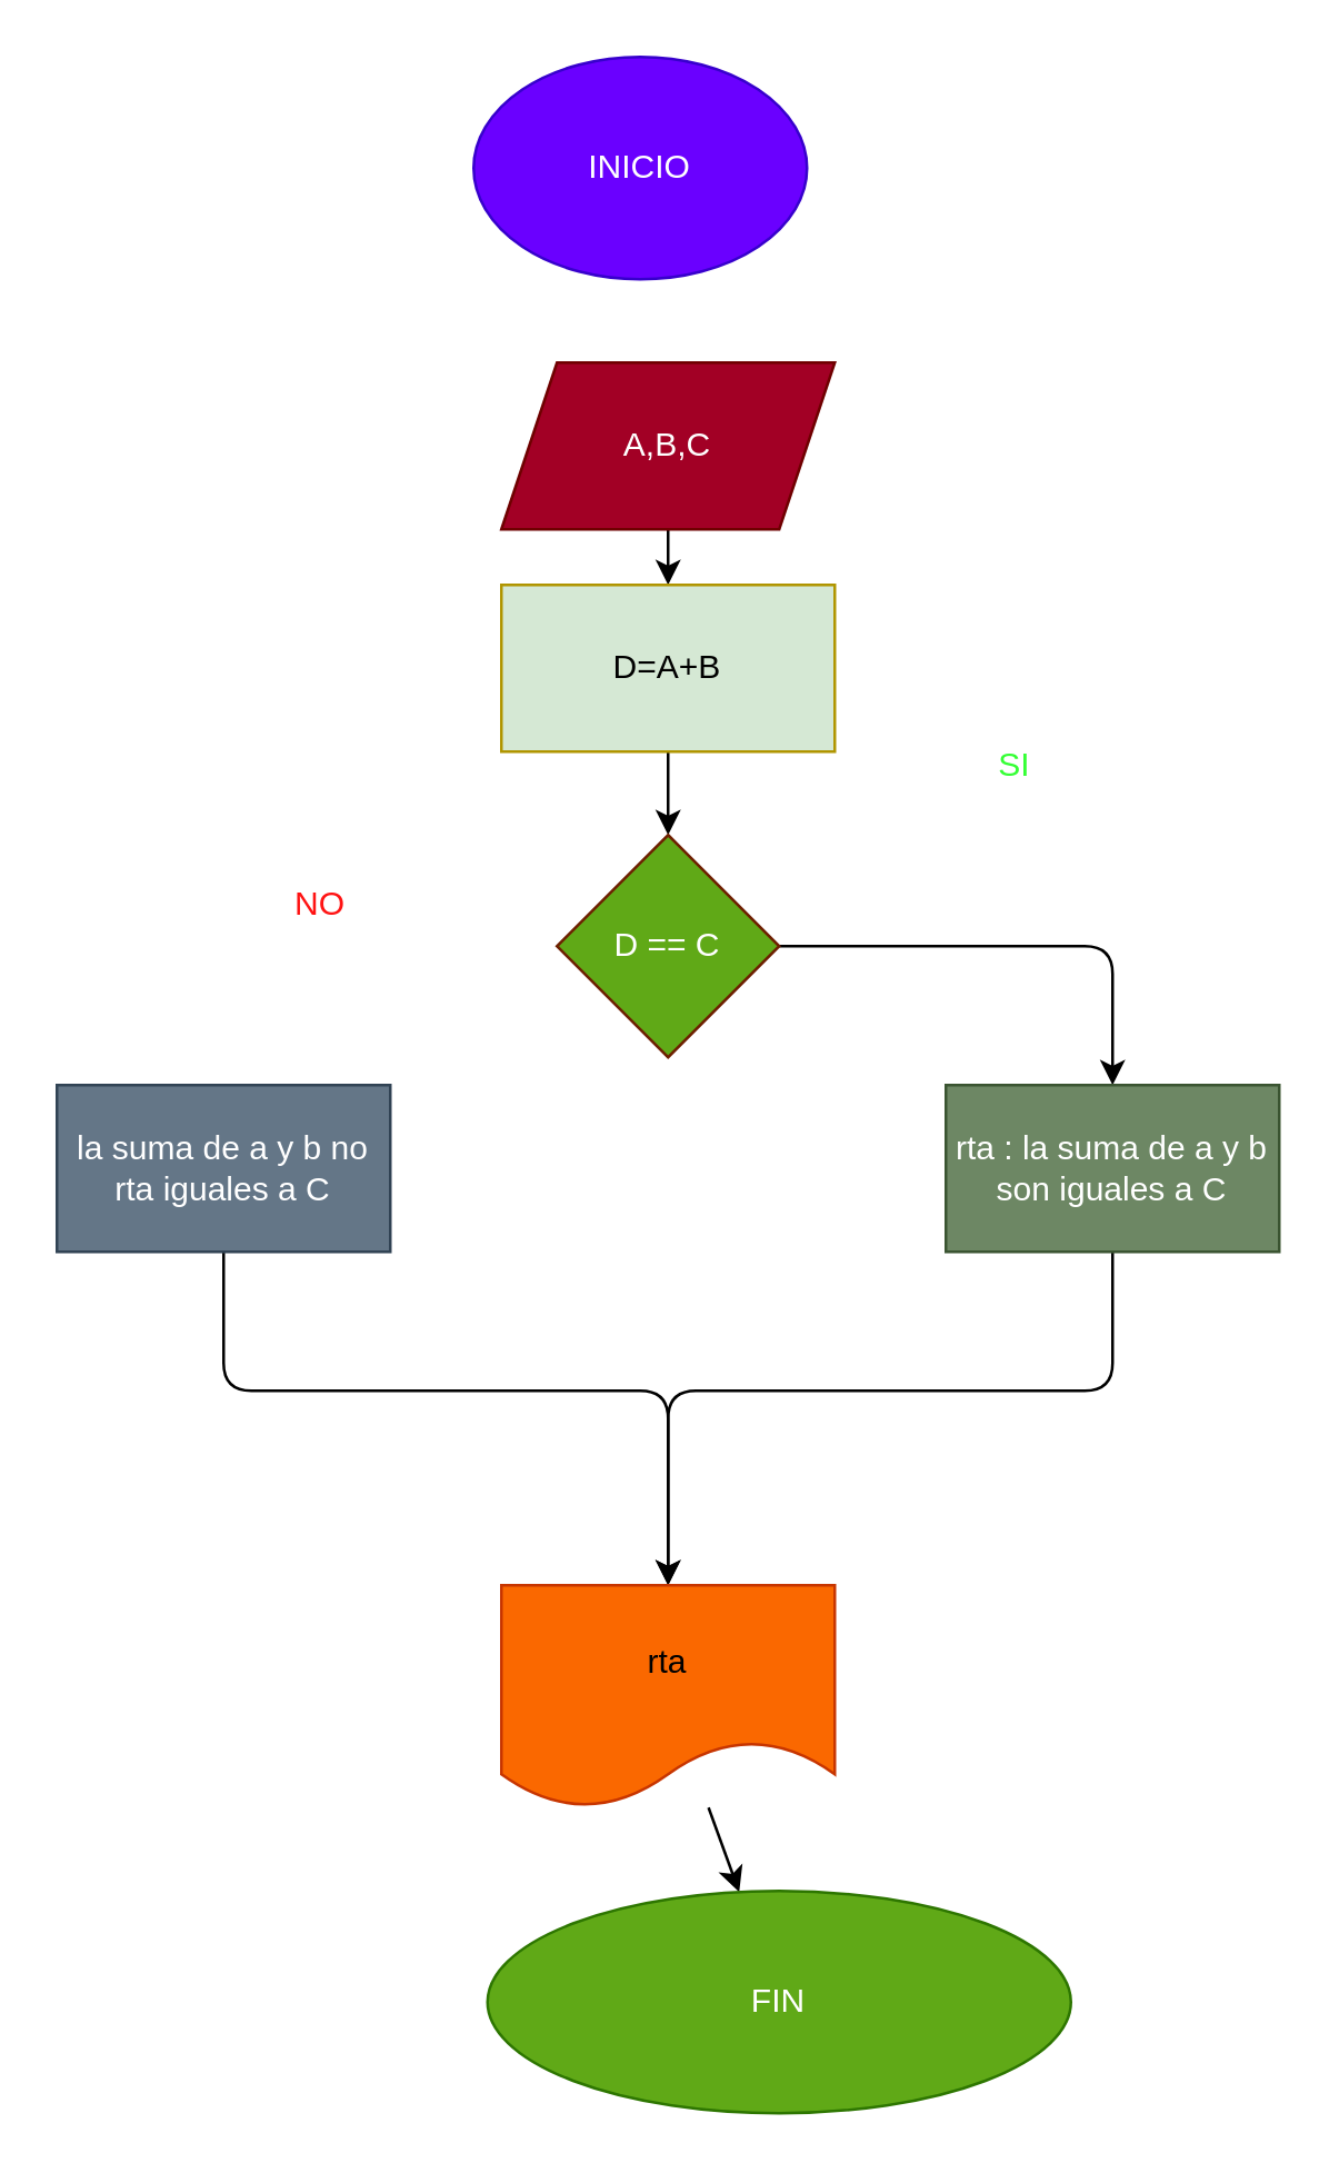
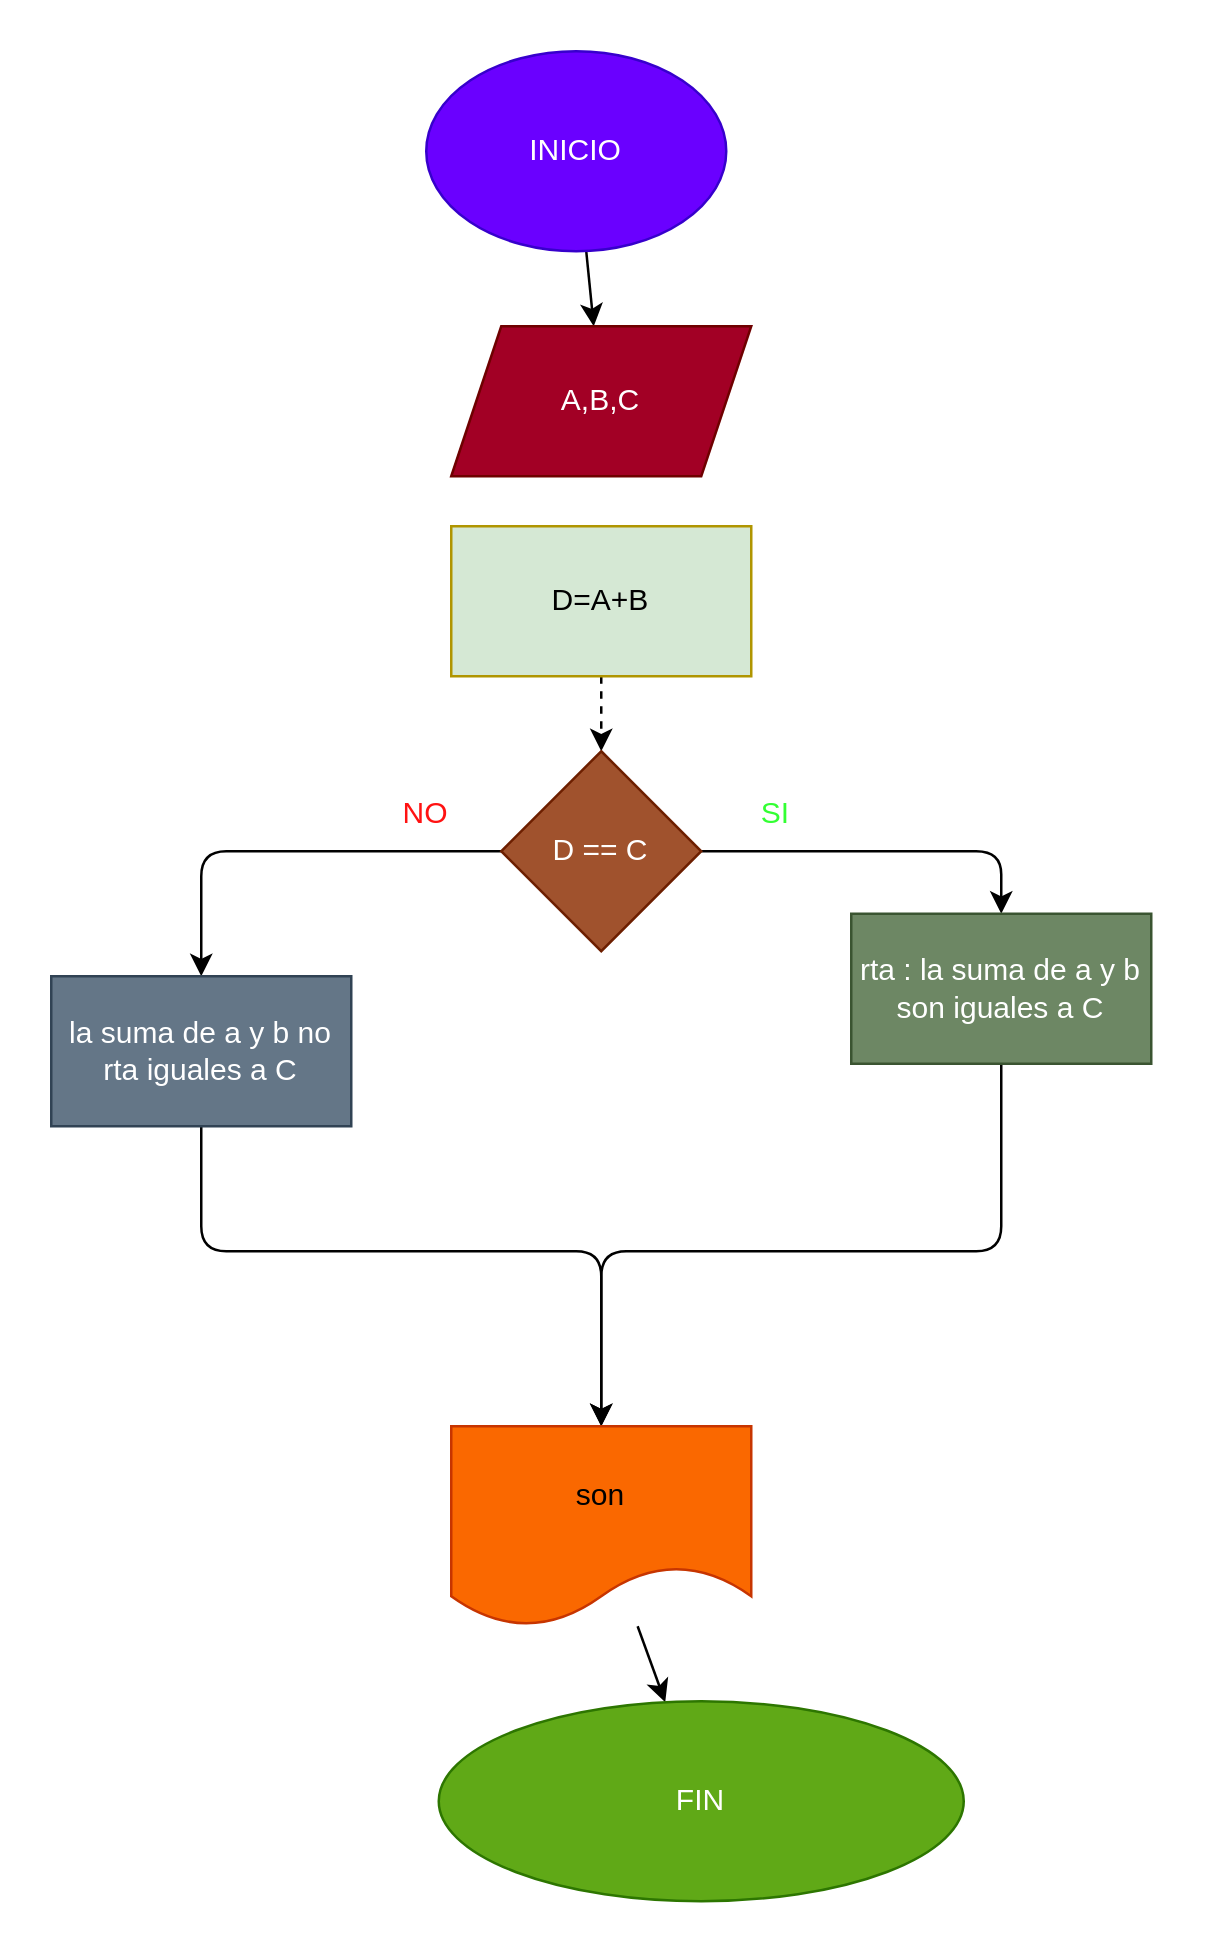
+ <mxCell id="2" value="" style="edgeStyle=none;html=1;" edge="1" parent="1" source="3" target="5"><mxGeometry relative="1" as="geometry" /></mxCell>
- <mxCell id="4" value="" style="edgeStyle=none;html=1;" edge="1" parent="1" source="5" target="7"><mxGeometry relative="1" as="geometry" /></mxCell>
- <mxCell id="19" value="&lt;font color=&quot;#33ff33&quot;&gt;SI&lt;/font&gt;" style="text;html=1;strokeColor=none;fillColor=none;align=center;verticalAlign=middle;whiteSpace=wrap;rounded=0;" vertex="1" parent="1"><mxGeometry x="335" y="260" width="60" height="30" as="geometry" /></mxCell>
+ <mxCell id="19" value="&lt;font color=&quot;#33ff33&quot;&gt;SI&lt;/font&gt;" style="text;html=1;strokeColor=none;fillColor=none;align=center;verticalAlign=middle;whiteSpace=wrap;rounded=0;" vertex="1" parent="1"><mxGeometry x="280" y="310" width="60" height="30" as="geometry" /></mxCell>
- <mxCell id="6" value="" style="edgeStyle=none;html=1;" edge="1" parent="1" source="7" target="10"><mxGeometry relative="1" as="geometry" /></mxCell>
+ <mxCell id="6" value="" style="edgeStyle=none;html=1;dashed=1;" edge="1" parent="1" source="7" target="10"><mxGeometry relative="1" as="geometry" /></mxCell>
- <mxCell id="18" value="&lt;font color=&quot;#ff1212&quot;&gt;NO&lt;/font&gt;" style="text;html=1;strokeColor=none;fillColor=none;align=center;verticalAlign=middle;whiteSpace=wrap;rounded=0;" vertex="1" parent="1"><mxGeometry x="85" y="310" width="60" height="30" as="geometry" /></mxCell>
+ <mxCell id="18" value="&lt;font color=&quot;#ff1212&quot;&gt;NO&lt;/font&gt;" style="text;html=1;strokeColor=none;fillColor=none;align=center;verticalAlign=middle;whiteSpace=wrap;rounded=0;" vertex="1" parent="1"><mxGeometry x="140" y="310" width="60" height="30" as="geometry" /></mxCell>
+ <mxCell id="9" value="" style="edgeStyle=none;html=1;" edge="1" parent="1" source="10" target="14"><mxGeometry relative="1" as="geometry"><Array as="points"><mxPoint x="80" y="340" /></Array></mxGeometry></mxCell>
- <mxCell id="10" value="D == C" style="rhombus;whiteSpace=wrap;html=1;fillColor=#60a917;fontColor=#ffffff;strokeColor=#6D1F00;" vertex="1" parent="1"><mxGeometry x="200" y="300" width="80" height="80" as="geometry" /></mxCell>
+ <mxCell id="10" value="D == C" style="rhombus;whiteSpace=wrap;html=1;fillColor=#a0522d;fontColor=#ffffff;strokeColor=#6D1F00;" vertex="1" parent="1"><mxGeometry x="200" y="300" width="80" height="80" as="geometry" /></mxCell>
- <mxCell id="12" value="rta : la suma de a y b son iguales a C" style="whiteSpace=wrap;html=1;fillColor=#6d8764;fontColor=#ffffff;strokeColor=#3A5431;" vertex="1" parent="1"><mxGeometry x="340" y="390" width="120" height="60" as="geometry" /></mxCell>
+ <mxCell id="12" value="rta : la suma de a y b son iguales a C" style="whiteSpace=wrap;html=1;fillColor=#6d8764;fontColor=#ffffff;strokeColor=#3A5431;" vertex="1" parent="1"><mxGeometry x="340" y="365" width="120" height="60" as="geometry" /></mxCell>
- <mxCell id="16" value="rta" style="shape=document;whiteSpace=wrap;html=1;boundedLbl=1;fillColor=#fa6800;fontColor=#000000;strokeColor=#C73500;" vertex="1" parent="1"><mxGeometry x="180" y="570" width="120" height="80" as="geometry" /></mxCell>
+ <mxCell id="16" value="son" style="shape=document;whiteSpace=wrap;html=1;boundedLbl=1;fillColor=#fa6800;fontColor=#000000;strokeColor=#C73500;" vertex="1" parent="1"><mxGeometry x="180" y="570" width="120" height="80" as="geometry" /></mxCell>
